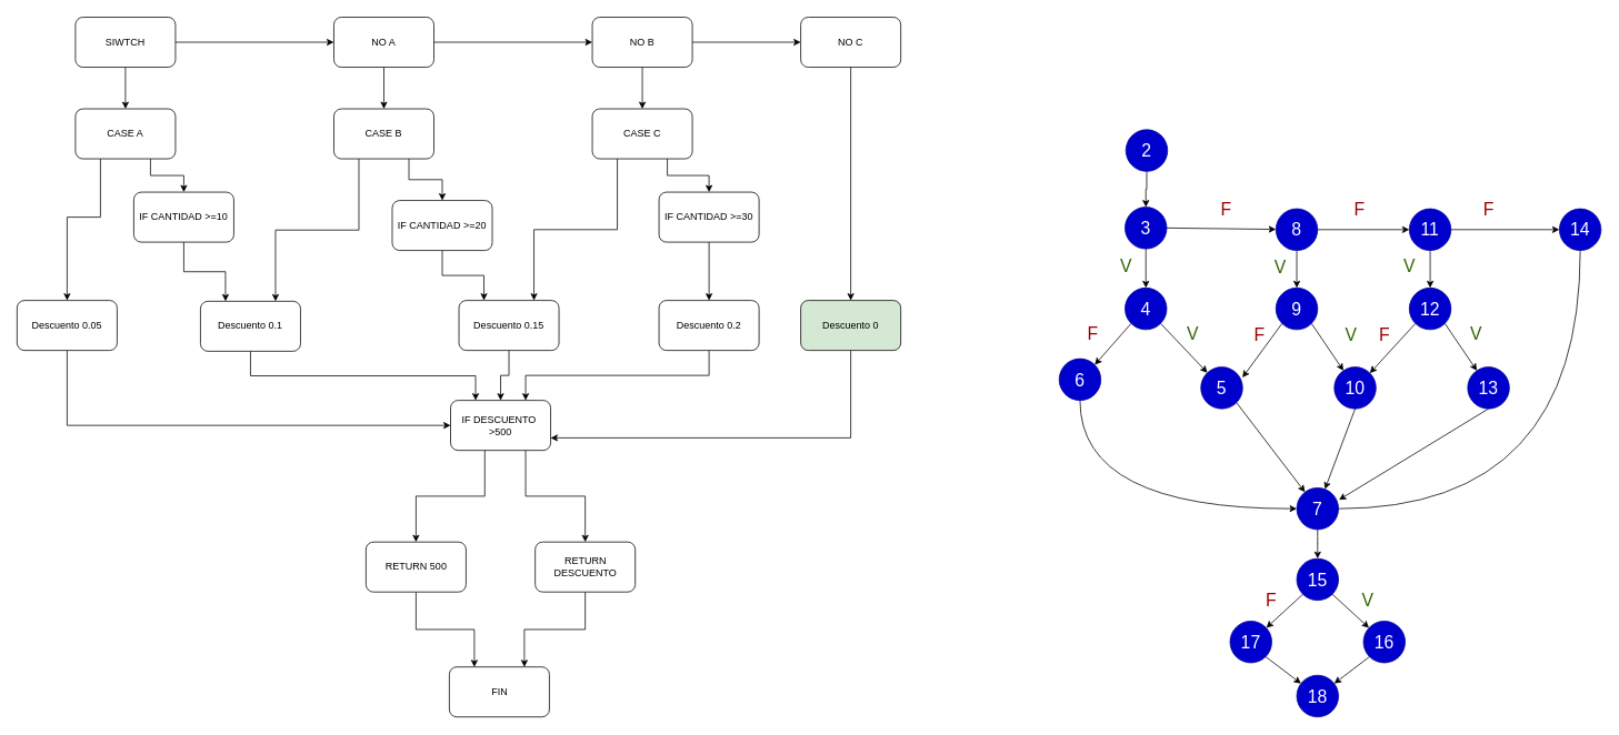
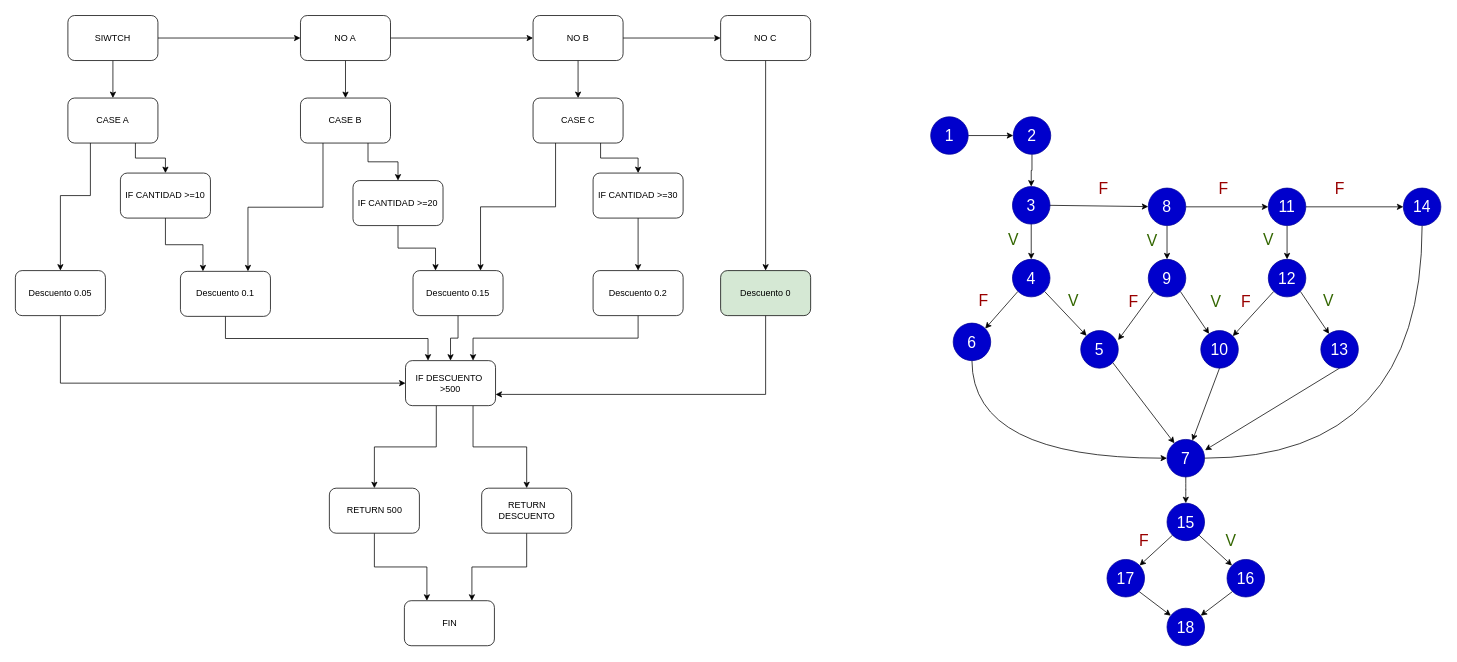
+ <mxCell id="47" value="&lt;font color=&quot;#ffffff&quot; style=&quot;font-size: 21px;&quot;&gt;1&lt;/font&gt;" style="ellipse;whiteSpace=wrap;html=1;aspect=fixed;strokeColor=#000099;fillColor=#0000CC;" parent="1" vertex="1"><mxGeometry x="1240" y="155" width="50" height="50" as="geometry" /></mxCell>
+ <mxCell id="46" style="edgeStyle=orthogonalEdgeStyle;rounded=0;orthogonalLoop=1;jettySize=auto;html=1;exitX=1;exitY=0.5;exitDx=0;exitDy=0;fontSize=21;fontColor=#FFFFFF;" parent="1" source="47" target="49" edge="1"><mxGeometry relative="1" as="geometry" /></mxCell>
